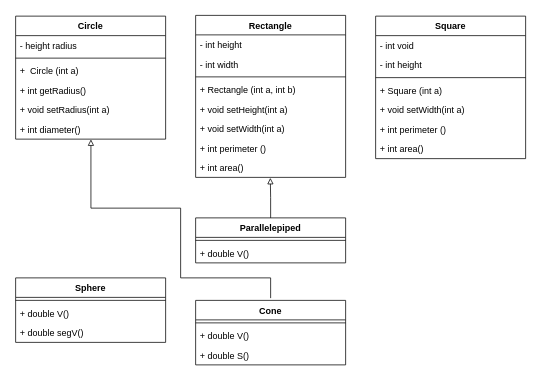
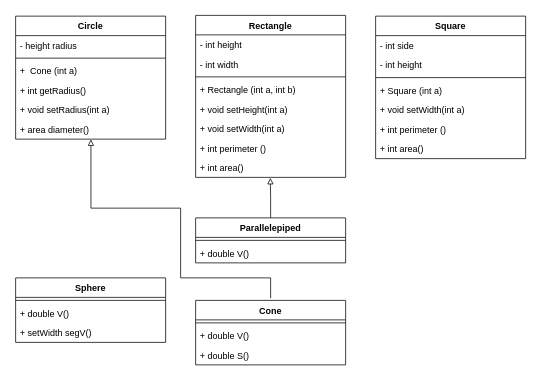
- <mxCell id="19" value="- int void" style="text;strokeColor=none;fillColor=none;align=left;verticalAlign=top;spacingLeft=4;spacingRight=4;overflow=hidden;rotatable=0;points=[[0,0.5],[1,0.5]];portConstraint=eastwest;" vertex="1" parent="18"><mxGeometry y="26" width="200" height="26" as="geometry" /></mxCell>
+ <mxCell id="19" value="- int side" style="text;strokeColor=none;fillColor=none;align=left;verticalAlign=top;spacingLeft=4;spacingRight=4;overflow=hidden;rotatable=0;points=[[0,0.5],[1,0.5]];portConstraint=eastwest;" vertex="1" parent="18"><mxGeometry y="26" width="200" height="26" as="geometry" /></mxCell>
- <mxCell id="5" value="+  Circle (int a)" style="text;strokeColor=none;fillColor=none;align=left;verticalAlign=top;spacingLeft=4;spacingRight=4;overflow=hidden;rotatable=0;points=[[0,0.5],[1,0.5]];portConstraint=eastwest;" vertex="1" parent="2"><mxGeometry y="60" width="200" height="26" as="geometry" /></mxCell>
+ <mxCell id="5" value="+  Cone (int a)" style="text;strokeColor=none;fillColor=none;align=left;verticalAlign=top;spacingLeft=4;spacingRight=4;overflow=hidden;rotatable=0;points=[[0,0.5],[1,0.5]];portConstraint=eastwest;" vertex="1" parent="2"><mxGeometry y="60" width="200" height="26" as="geometry" /></mxCell>
- <mxCell id="8" value="+ int diameter()&#10;" style="text;strokeColor=none;fillColor=none;align=left;verticalAlign=top;spacingLeft=4;spacingRight=4;overflow=hidden;rotatable=0;points=[[0,0.5],[1,0.5]];portConstraint=eastwest;" vertex="1" parent="2"><mxGeometry y="138" width="200" height="26" as="geometry" /></mxCell>
+ <mxCell id="8" value="+ area diameter()&#10;" style="text;strokeColor=none;fillColor=none;align=left;verticalAlign=top;spacingLeft=4;spacingRight=4;overflow=hidden;rotatable=0;points=[[0,0.5],[1,0.5]];portConstraint=eastwest;" vertex="1" parent="2"><mxGeometry y="138" width="200" height="26" as="geometry" /></mxCell>
- <mxCell id="38" value="+ double segV()&#10;" style="text;strokeColor=none;fillColor=none;align=left;verticalAlign=top;spacingLeft=4;spacingRight=4;overflow=hidden;rotatable=0;points=[[0,0.5],[1,0.5]];portConstraint=eastwest;" vertex="1" parent="35"><mxGeometry y="60" width="200" height="26" as="geometry" /></mxCell>
+ <mxCell id="38" value="+ setWidth segV()&#10;" style="text;strokeColor=none;fillColor=none;align=left;verticalAlign=top;spacingLeft=4;spacingRight=4;overflow=hidden;rotatable=0;points=[[0,0.5],[1,0.5]];portConstraint=eastwest;" vertex="1" parent="35"><mxGeometry y="60" width="200" height="26" as="geometry" /></mxCell>
